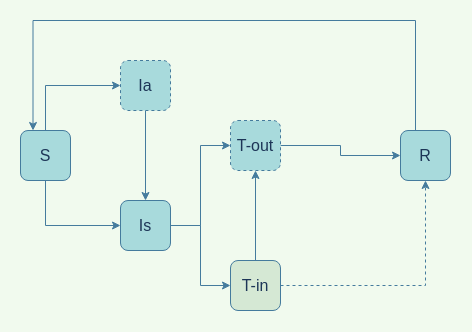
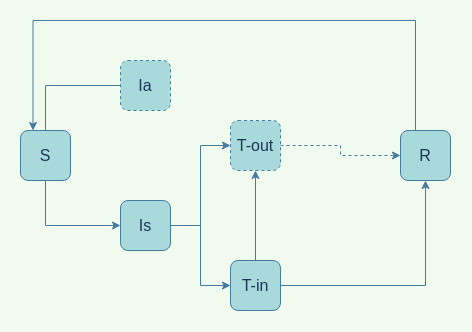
- <mxCell id="3" style="edgeStyle=orthogonalEdgeStyle;rounded=0;orthogonalLoop=1;jettySize=auto;html=1;exitX=0.5;exitY=0;exitDx=0;exitDy=0;entryX=0;entryY=0.5;entryDx=0;entryDy=0;fontSize=18;labelBackgroundColor=#F1FAEE;strokeColor=#457B9D;fontColor=#1D3557;" edge="1" parent="1" source="4" target="6"><mxGeometry relative="1" as="geometry" /></mxCell>
+ <mxCell id="3" style="edgeStyle=orthogonalEdgeStyle;rounded=0;orthogonalLoop=1;jettySize=auto;html=1;exitX=0.5;exitY=0;exitDx=0;exitDy=0;entryX=0;entryY=0.5;entryDx=0;entryDy=0;fontSize=18;labelBackgroundColor=#F1FAEE;strokeColor=#457B9D;fontColor=#1D3557;endArrow=none;" edge="1" parent="1" source="4" target="6"><mxGeometry relative="1" as="geometry" /></mxCell>
- <mxCell id="10" style="edgeStyle=orthogonalEdgeStyle;rounded=0;orthogonalLoop=1;jettySize=auto;html=1;exitX=1;exitY=0.5;exitDx=0;exitDy=0;entryX=0;entryY=0.5;entryDx=0;entryDy=0;fontSize=18;labelBackgroundColor=#F1FAEE;strokeColor=#457B9D;fontColor=#1D3557;" edge="1" parent="1" source="11" target="16"><mxGeometry relative="1" as="geometry" /></mxCell>
+ <mxCell id="10" style="edgeStyle=orthogonalEdgeStyle;rounded=0;orthogonalLoop=1;jettySize=auto;html=1;exitX=1;exitY=0.5;exitDx=0;exitDy=0;entryX=0;entryY=0.5;entryDx=0;entryDy=0;fontSize=18;labelBackgroundColor=#F1FAEE;strokeColor=#457B9D;fontColor=#1D3557;dashed=1;" edge="1" parent="1" source="11" target="16"><mxGeometry relative="1" as="geometry" /></mxCell>
- <mxCell id="5" style="edgeStyle=orthogonalEdgeStyle;rounded=0;orthogonalLoop=1;jettySize=auto;html=1;exitX=0.5;exitY=1;exitDx=0;exitDy=0;entryX=0.5;entryY=0;entryDx=0;entryDy=0;fontSize=18;labelBackgroundColor=#F1FAEE;strokeColor=#457B9D;fontColor=#1D3557;" edge="1" parent="1" source="6" target="9"><mxGeometry relative="1" as="geometry" /></mxCell>
- <mxCell id="14" value="&lt;font size=&quot;3&quot;&gt;T-in&lt;/font&gt;" style="rounded=1;whiteSpace=wrap;html=1;fillColor=#d5e8d4;strokeColor=#457B9D;fontColor=#1D3557;" vertex="1" parent="1"><mxGeometry x="230" y="260" width="50" height="50" as="geometry" /></mxCell>
+ <mxCell id="14" value="&lt;font size=&quot;3&quot;&gt;T-in&lt;/font&gt;" style="rounded=1;whiteSpace=wrap;html=1;fillColor=#A8DADC;strokeColor=#457B9D;fontColor=#1D3557;" vertex="1" parent="1"><mxGeometry x="230" y="260" width="50" height="50" as="geometry" /></mxCell>
- <mxCell id="13" style="edgeStyle=orthogonalEdgeStyle;rounded=0;orthogonalLoop=1;jettySize=auto;html=1;exitX=1;exitY=0.5;exitDx=0;exitDy=0;entryX=0.5;entryY=1;entryDx=0;entryDy=0;fontSize=18;labelBackgroundColor=#F1FAEE;strokeColor=#457B9D;fontColor=#1D3557;dashed=1;" edge="1" parent="1" source="14" target="16"><mxGeometry relative="1" as="geometry" /></mxCell>
+ <mxCell id="13" style="edgeStyle=orthogonalEdgeStyle;rounded=0;orthogonalLoop=1;jettySize=auto;html=1;exitX=1;exitY=0.5;exitDx=0;exitDy=0;entryX=0.5;entryY=1;entryDx=0;entryDy=0;fontSize=18;labelBackgroundColor=#F1FAEE;strokeColor=#457B9D;fontColor=#1D3557;" edge="1" parent="1" source="14" target="16"><mxGeometry relative="1" as="geometry" /></mxCell>
